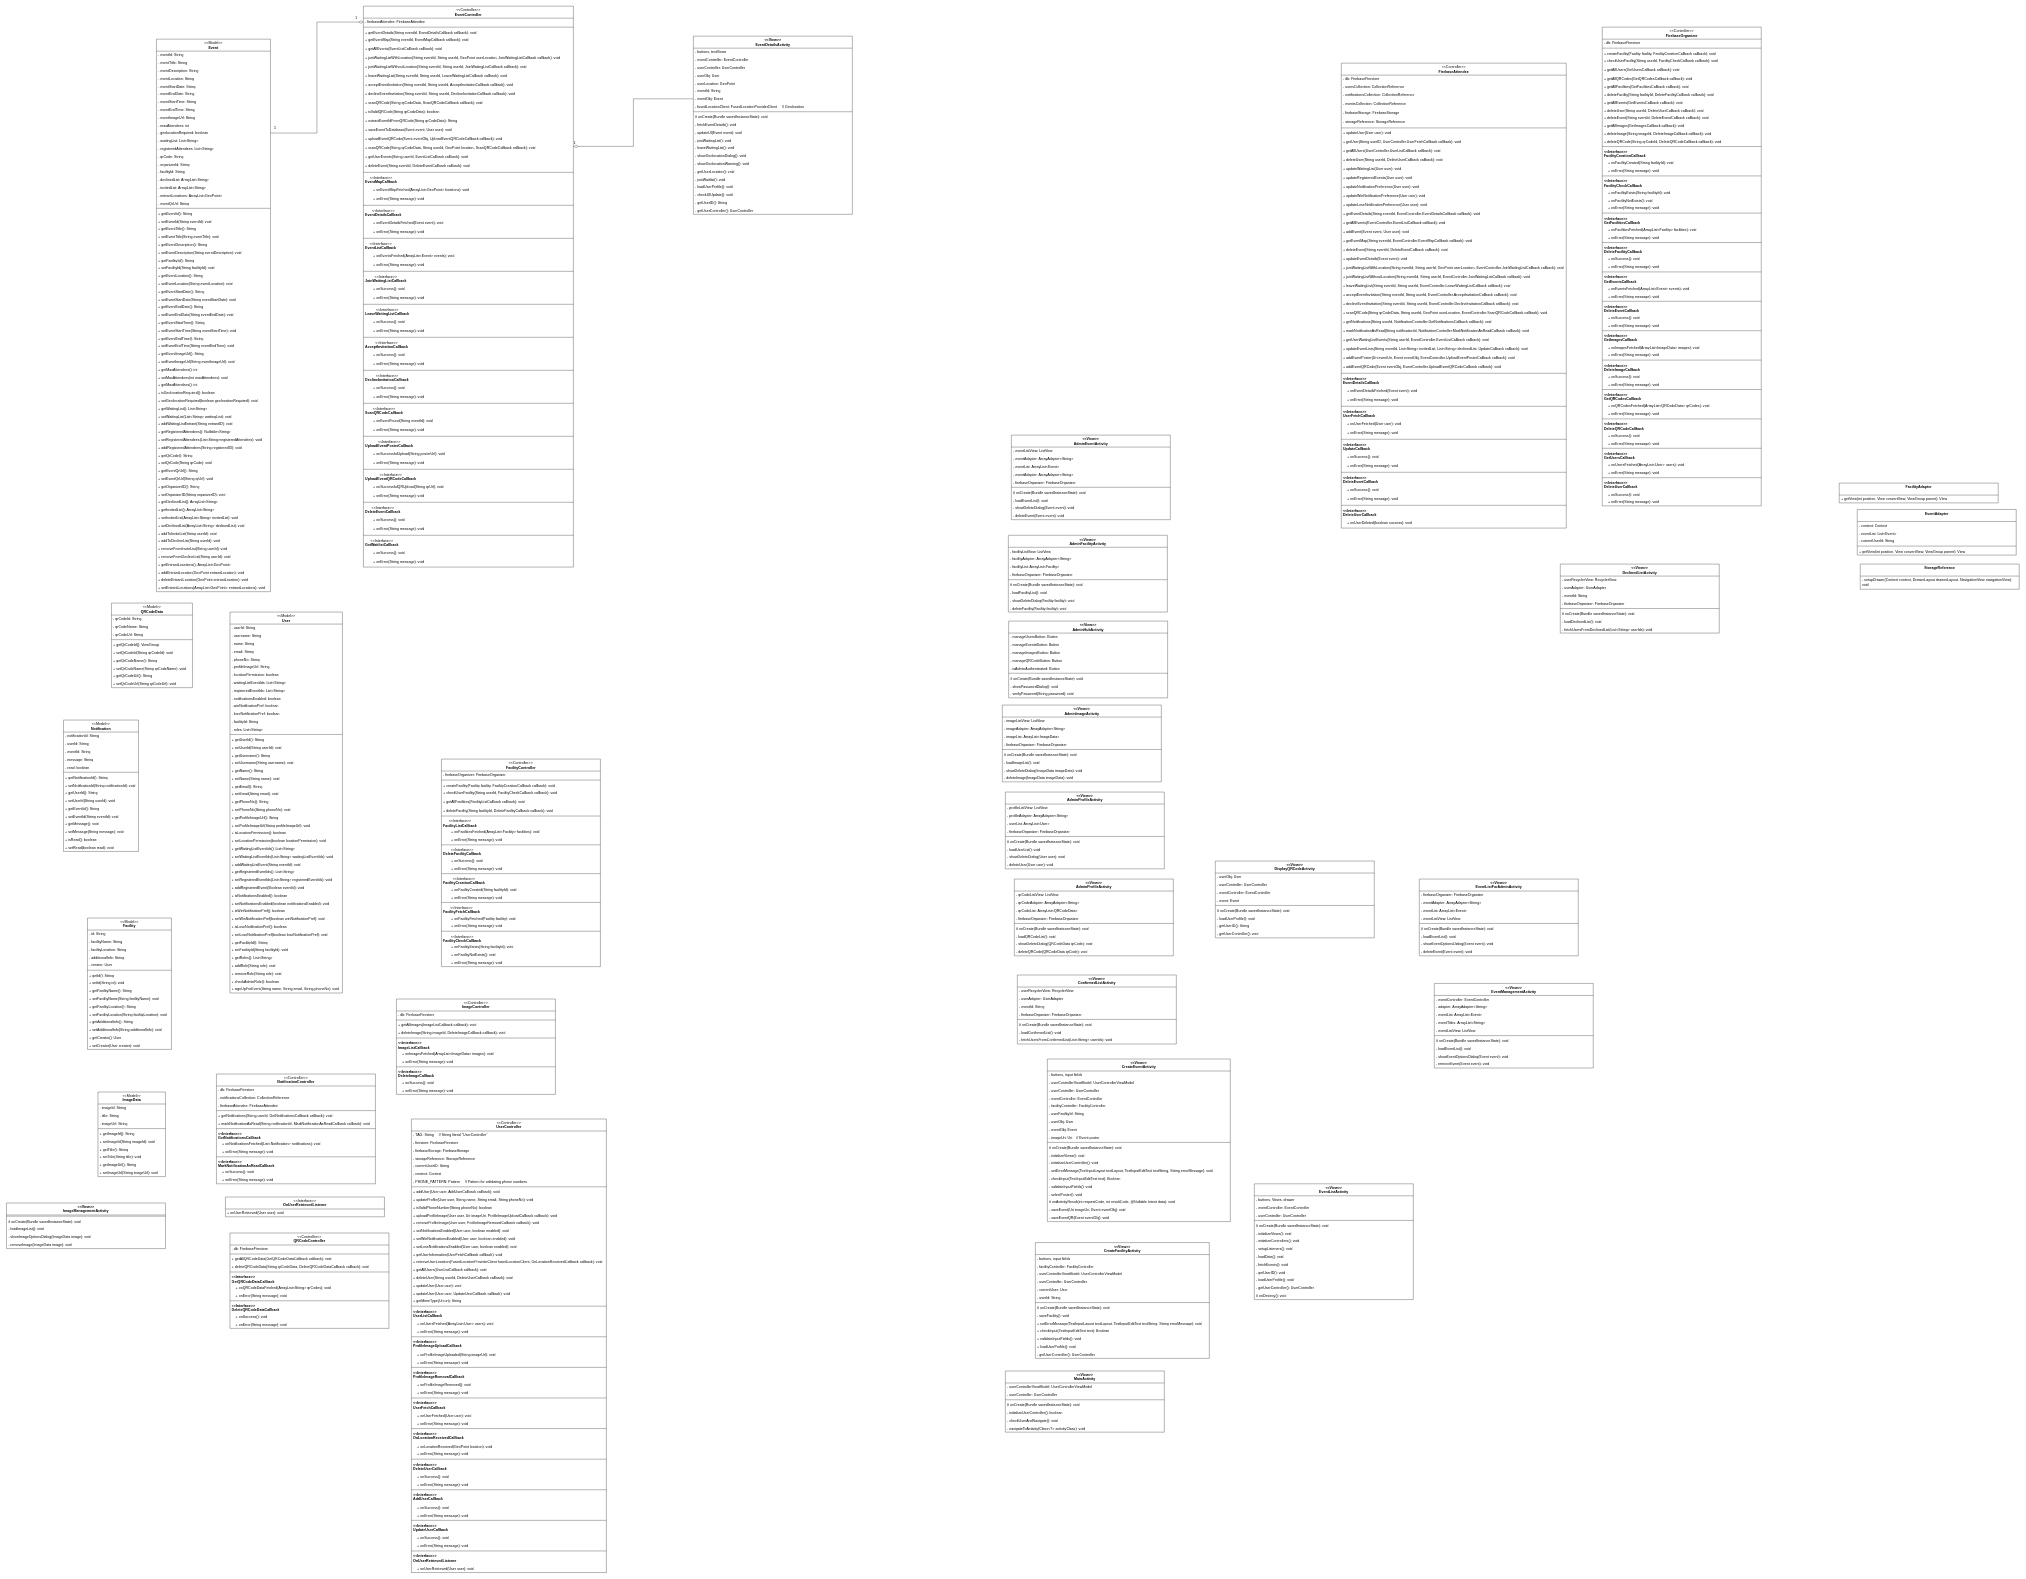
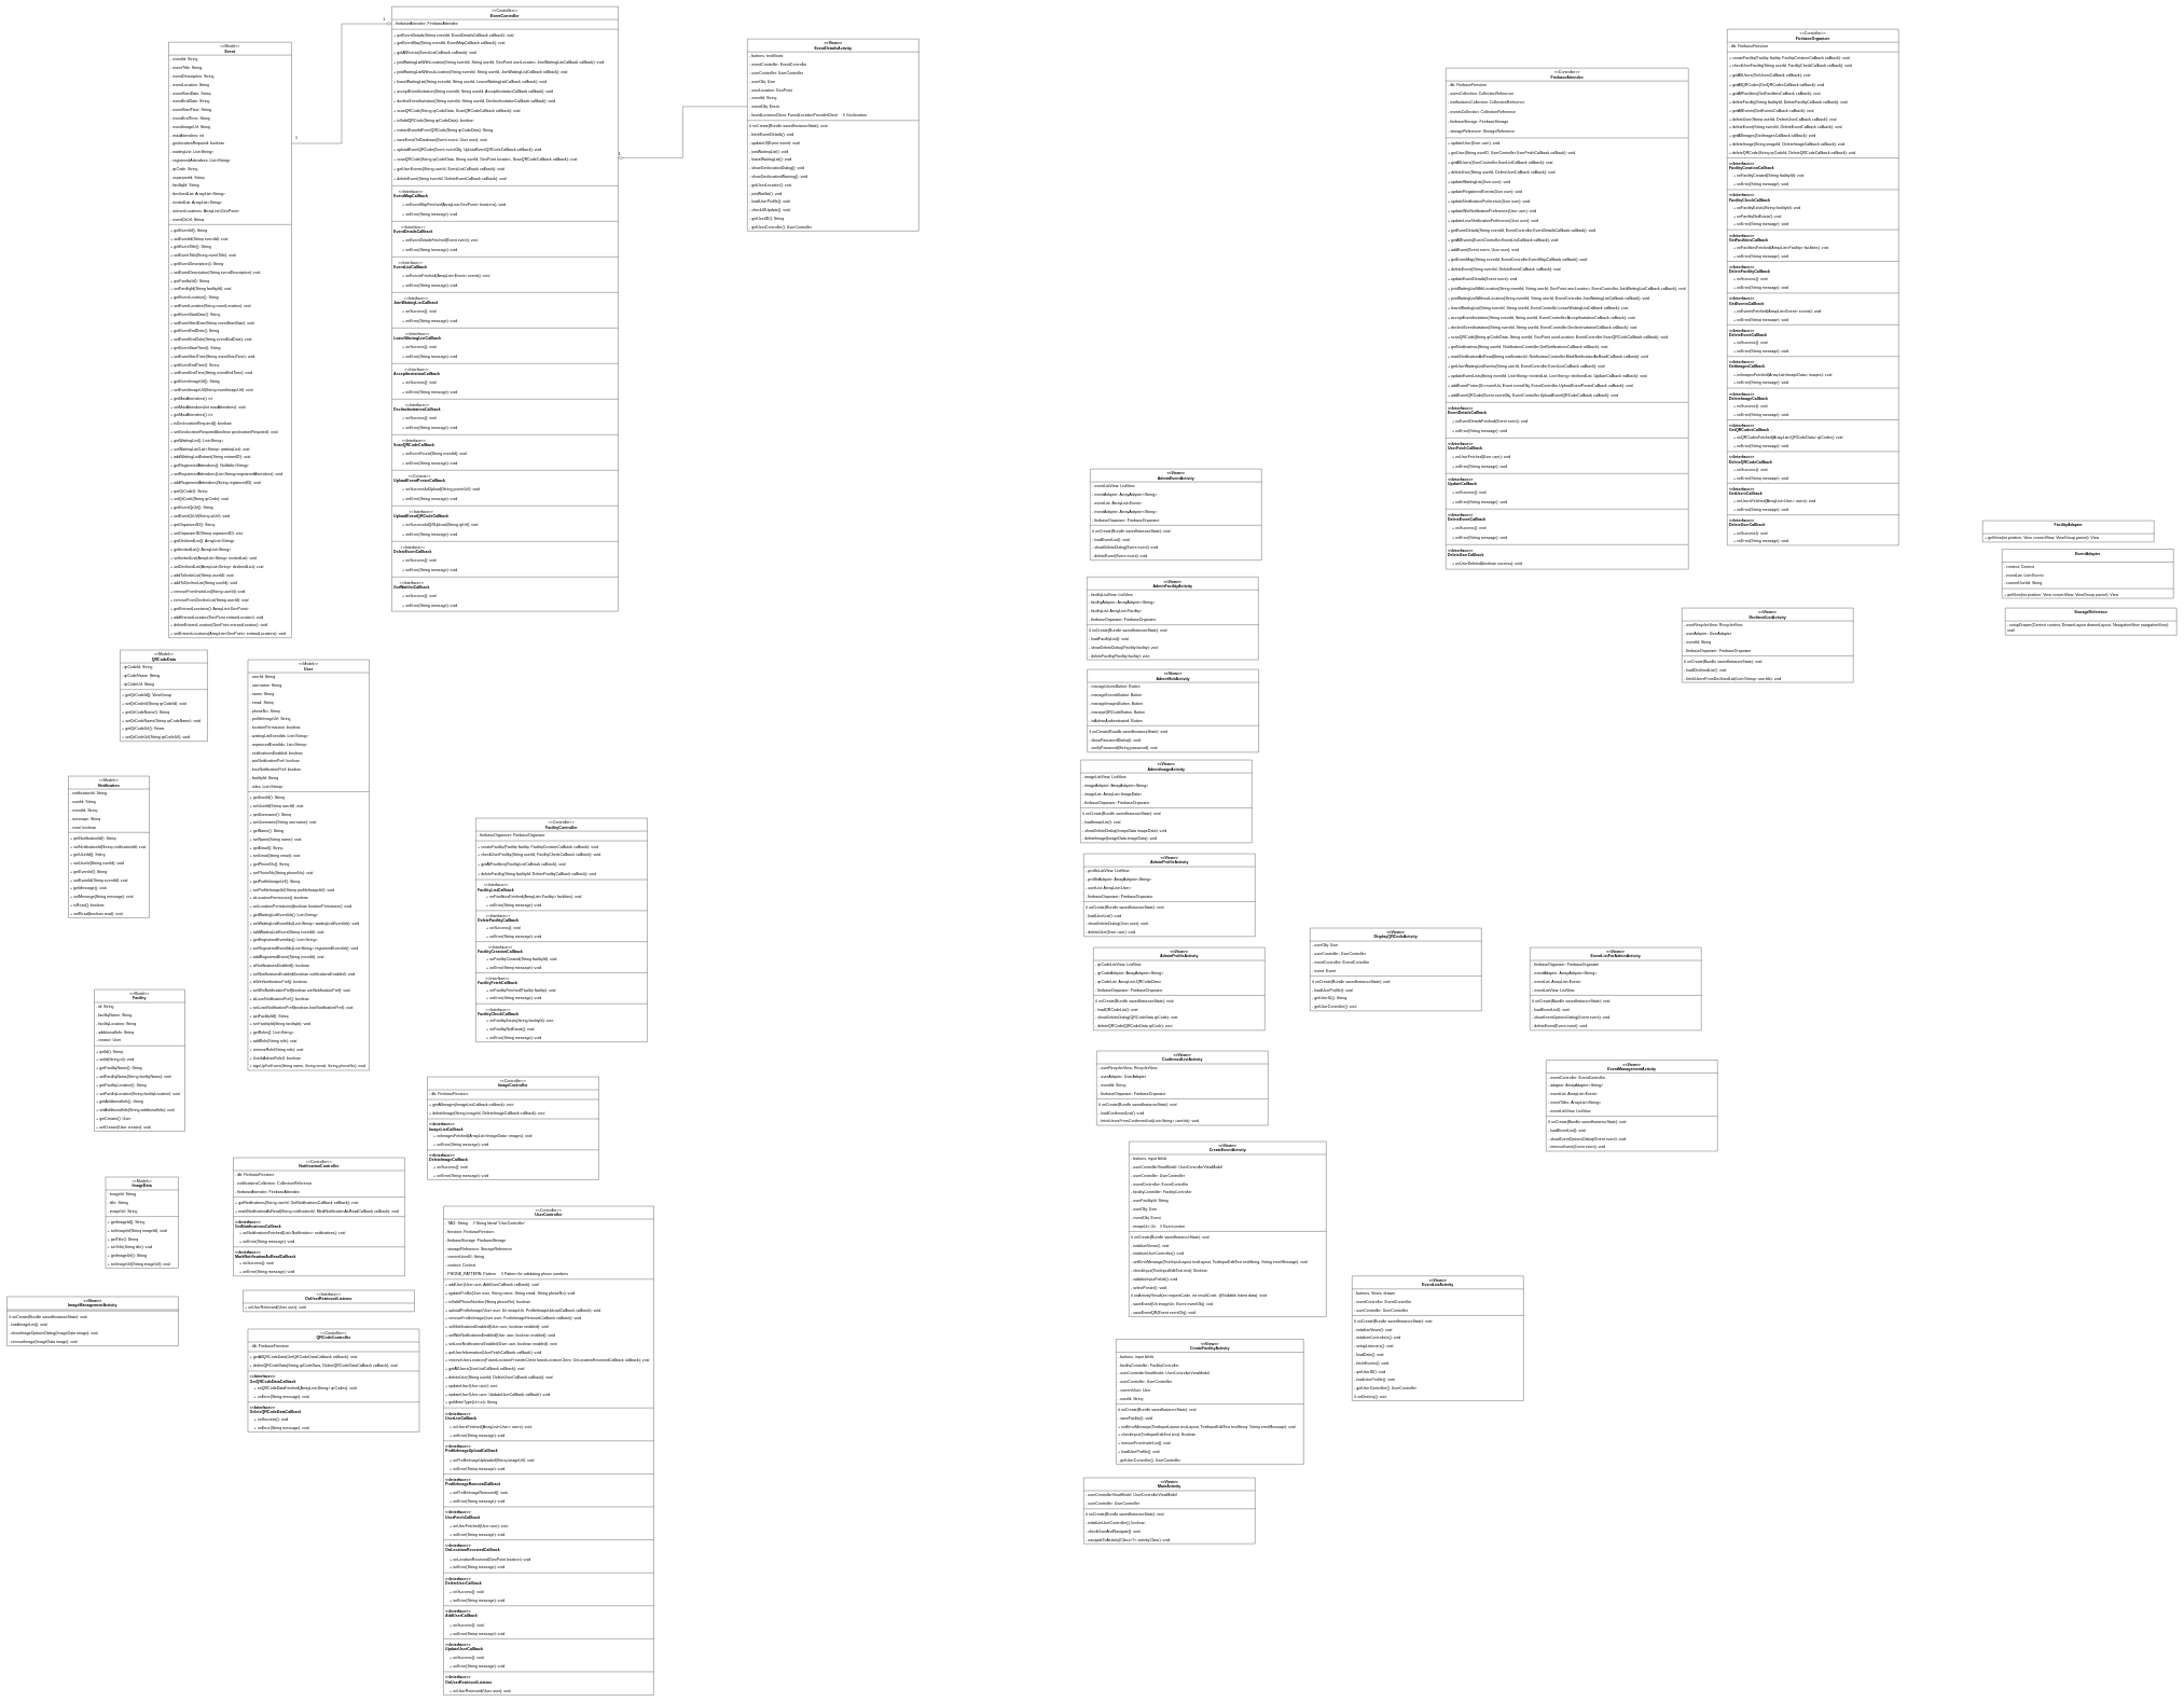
- <mxCell id="174" value="&lt;div style=&quot;font-weight: 700; text-align: center;&quot;&gt;&lt;div&gt;&lt;span style=&quot;font-weight: normal;&quot;&gt;&amp;lt;&amp;lt;Interface&amp;gt;&amp;gt;&lt;/span&gt;&lt;/div&gt;&lt;div&gt;UploadEventPosterCallback&lt;/div&gt;&lt;/div&gt;" style="text;strokeColor=none;fillColor=none;align=left;verticalAlign=top;spacingLeft=4;spacingRight=4;overflow=hidden;rotatable=0;points=[[0,0.5],[1,0.5]];portConstraint=eastwest;whiteSpace=wrap;html=1;" vertex="1" parent="122"><mxGeometry y="1438" width="700" height="42" as="geometry" /></mxCell>
+ <mxCell id="174" value="&lt;div style=&quot;font-weight: 700; text-align: center;&quot;&gt;&lt;div&gt;&lt;span style=&quot;font-weight: normal;&quot;&gt;&amp;lt;&amp;lt;Context&amp;gt;&amp;gt;&lt;/span&gt;&lt;/div&gt;&lt;div&gt;UploadEventPosterCallback&lt;/div&gt;&lt;/div&gt;" style="text;strokeColor=none;fillColor=none;align=left;verticalAlign=top;spacingLeft=4;spacingRight=4;overflow=hidden;rotatable=0;points=[[0,0.5],[1,0.5]];portConstraint=eastwest;whiteSpace=wrap;html=1;" vertex="1" parent="122"><mxGeometry y="1438" width="700" height="42" as="geometry" /></mxCell>
- <mxCell id="300" value="+ getQrCodeUrl(): String" style="text;strokeColor=none;fillColor=none;align=left;verticalAlign=top;spacingLeft=4;spacingRight=4;overflow=hidden;rotatable=0;points=[[0,0.5],[1,0.5]];portConstraint=eastwest;whiteSpace=wrap;html=1;" parent="291" vertex="1"><mxGeometry y="230" width="270" height="26" as="geometry" /></mxCell>
+ <mxCell id="300" value="+ getQrCodeUrl(): Views" style="text;strokeColor=none;fillColor=none;align=left;verticalAlign=top;spacingLeft=4;spacingRight=4;overflow=hidden;rotatable=0;points=[[0,0.5],[1,0.5]];portConstraint=eastwest;whiteSpace=wrap;html=1;" parent="291" vertex="1"><mxGeometry y="230" width="270" height="26" as="geometry" /></mxCell>
- <mxCell id="108" value="+ addRegisteredEvent(Boolean eventId): void" style="text;strokeColor=none;fillColor=none;align=left;verticalAlign=top;spacingLeft=4;spacingRight=4;overflow=hidden;rotatable=0;points=[[0,0.5],[1,0.5]];portConstraint=eastwest;whiteSpace=wrap;html=1;" parent="73" vertex="1"><mxGeometry y="906" width="375" height="26" as="geometry" /></mxCell>
+ <mxCell id="108" value="+ addRegisteredEvent(String eventId): void" style="text;strokeColor=none;fillColor=none;align=left;verticalAlign=top;spacingLeft=4;spacingRight=4;overflow=hidden;rotatable=0;points=[[0,0.5],[1,0.5]];portConstraint=eastwest;whiteSpace=wrap;html=1;" parent="73" vertex="1"><mxGeometry y="906" width="375" height="26" as="geometry" /></mxCell>
- <mxCell id="419" value="+ validateInputFields(): void" style="text;strokeColor=none;fillColor=none;align=left;verticalAlign=top;spacingLeft=4;spacingRight=4;overflow=hidden;rotatable=0;points=[[0,0.5],[1,0.5]];portConstraint=eastwest;whiteSpace=wrap;" vertex="1" parent="407"><mxGeometry y="308" width="580" height="26" as="geometry" /></mxCell>
+ <mxCell id="419" value="+ removeFromInviteList(): void" style="text;strokeColor=none;fillColor=none;align=left;verticalAlign=top;spacingLeft=4;spacingRight=4;overflow=hidden;rotatable=0;points=[[0,0.5],[1,0.5]];portConstraint=eastwest;whiteSpace=wrap;" vertex="1" parent="407"><mxGeometry y="308" width="580" height="26" as="geometry" /></mxCell>
